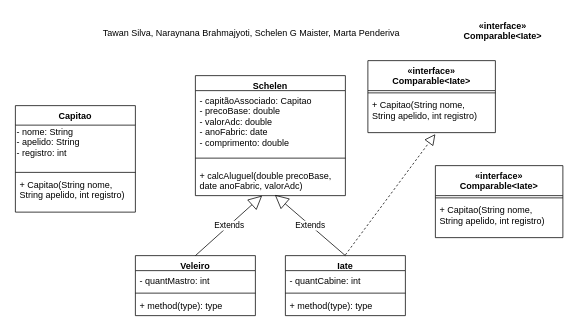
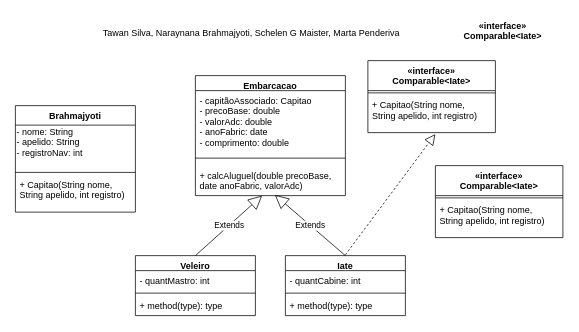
- <mxCell id="6" value="Schelen" style="swimlane;fontStyle=1;align=center;verticalAlign=top;childLayout=stackLayout;horizontal=1;startSize=20;horizontalStack=0;resizeParent=1;resizeParentMax=0;resizeLast=0;collapsible=1;marginBottom=0;" vertex="1" parent="1"><mxGeometry x="260" y="100" width="200" height="160" as="geometry" /></mxCell>
+ <mxCell id="6" value="Embarcacao" style="swimlane;fontStyle=1;align=center;verticalAlign=top;childLayout=stackLayout;horizontal=1;startSize=20;horizontalStack=0;resizeParent=1;resizeParentMax=0;resizeLast=0;collapsible=1;marginBottom=0;" vertex="1" parent="1"><mxGeometry x="260" y="100" width="200" height="160" as="geometry" /></mxCell>
- <mxCell id="2" value="Capitao" style="swimlane;fontStyle=1;align=center;verticalAlign=top;childLayout=stackLayout;horizontal=1;startSize=26;horizontalStack=0;resizeParent=1;resizeParentMax=0;resizeLast=0;collapsible=1;marginBottom=0;" vertex="1" parent="1"><mxGeometry x="20" y="140" width="160" height="142" as="geometry" /></mxCell>
+ <mxCell id="2" value="Brahmajyoti" style="swimlane;fontStyle=1;align=center;verticalAlign=top;childLayout=stackLayout;horizontal=1;startSize=26;horizontalStack=0;resizeParent=1;resizeParentMax=0;resizeLast=0;collapsible=1;marginBottom=0;" vertex="1" parent="1"><mxGeometry x="20" y="140" width="160" height="142" as="geometry" /></mxCell>
- <mxCell id="3" value="- nome: String&lt;br style=&quot;padding: 0px; margin: 0px;&quot;&gt;- apelido: String&lt;br style=&quot;padding: 0px; margin: 0px;&quot;&gt;- registro: int&lt;div style=&quot;padding: 0px; margin: 0px;&quot;&gt;&lt;br style=&quot;padding: 0px; margin: 0px;&quot;&gt;&lt;/div&gt;" style="text;html=1;align=left;verticalAlign=middle;resizable=0;points=[];autosize=1;strokeColor=none;fillColor=none;" vertex="1" parent="2"><mxGeometry y="26" width="160" height="60" as="geometry" /></mxCell>
+ <mxCell id="3" value="- nome: String&lt;br style=&quot;padding: 0px; margin: 0px;&quot;&gt;- apelido: String&lt;br style=&quot;padding: 0px; margin: 0px;&quot;&gt;- registroNav: int&lt;div style=&quot;padding: 0px; margin: 0px;&quot;&gt;&lt;br style=&quot;padding: 0px; margin: 0px;&quot;&gt;&lt;/div&gt;" style="text;html=1;align=left;verticalAlign=middle;resizable=0;points=[];autosize=1;strokeColor=none;fillColor=none;" vertex="1" parent="2"><mxGeometry y="26" width="160" height="60" as="geometry" /></mxCell>
